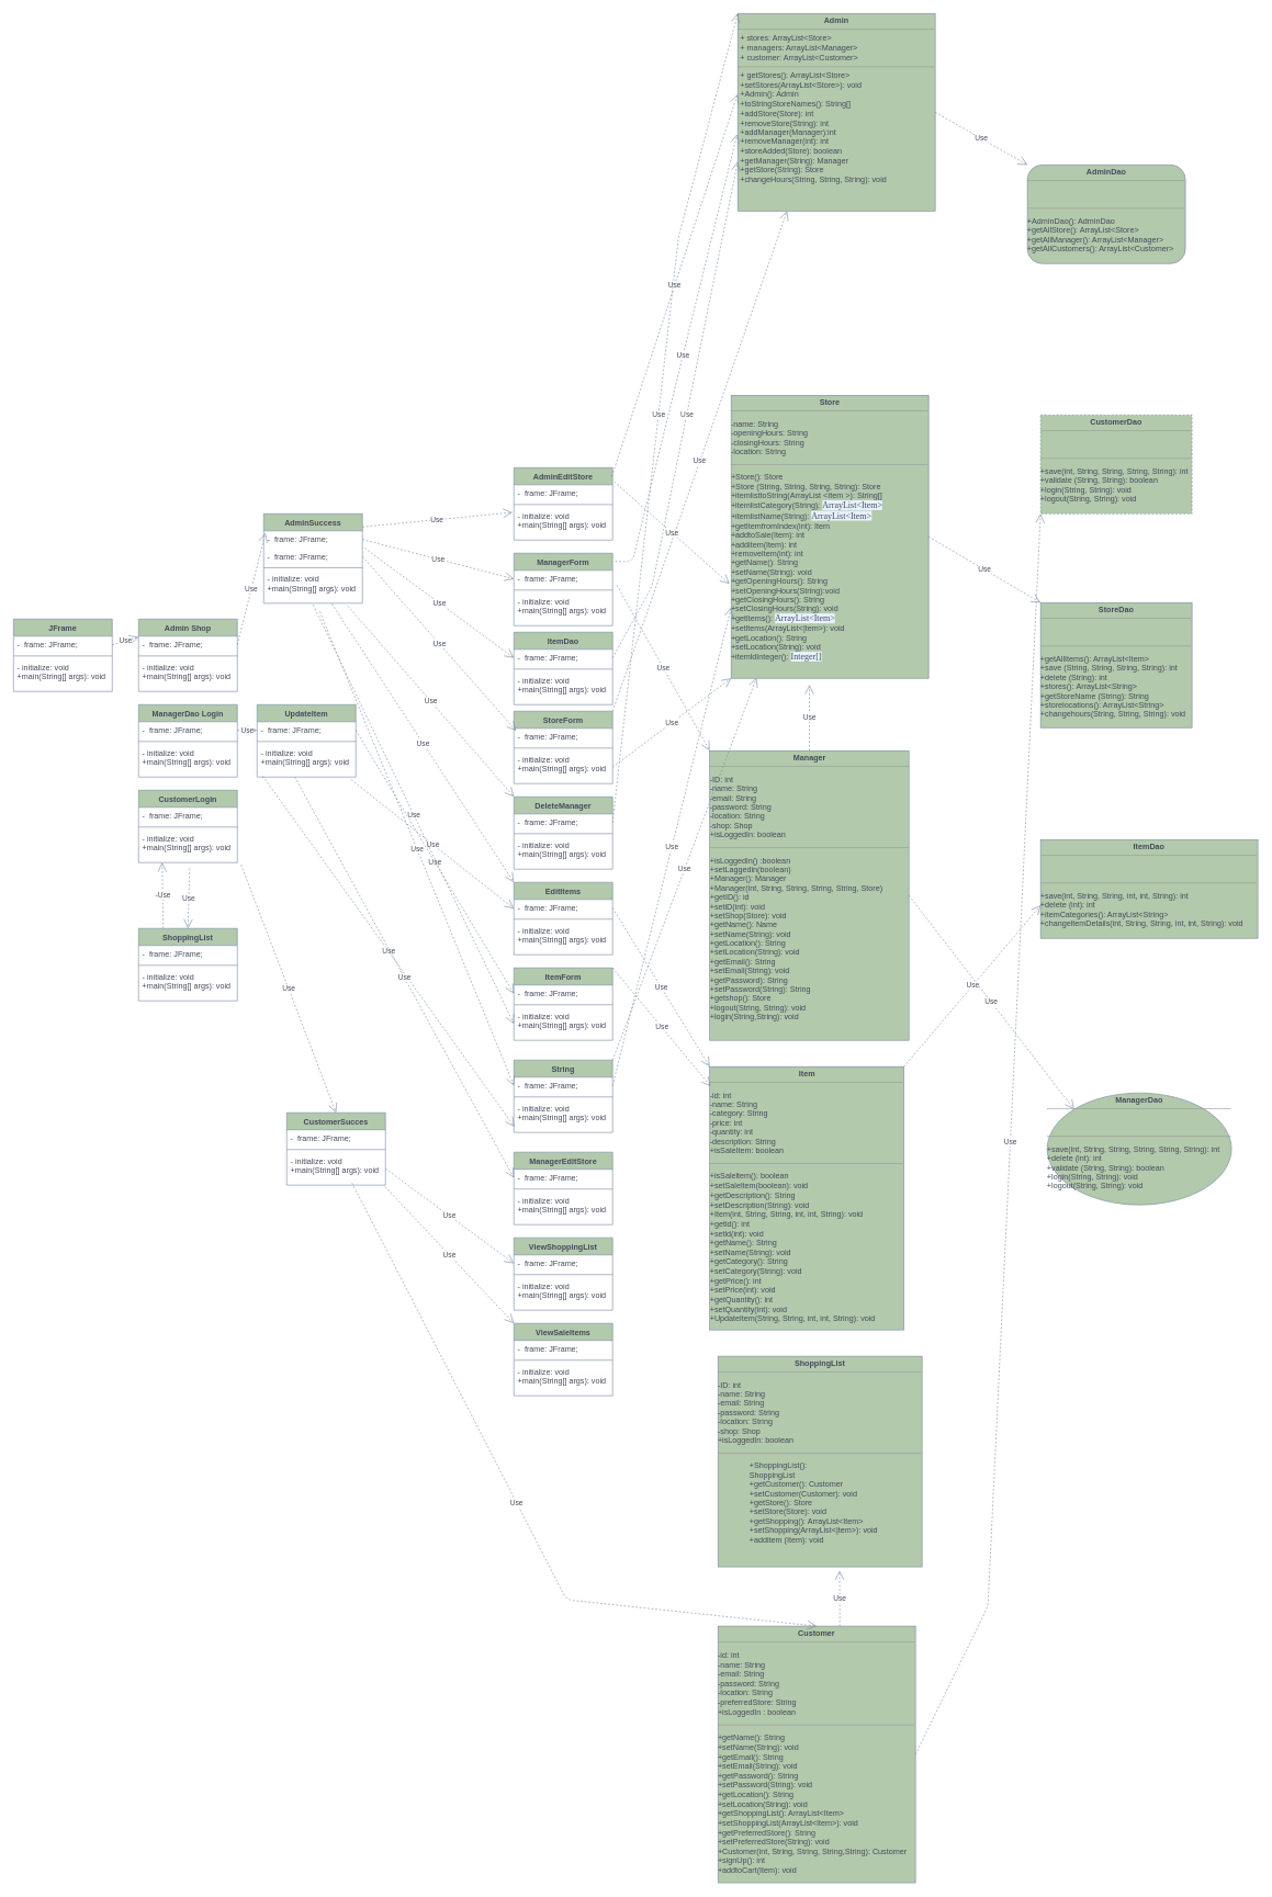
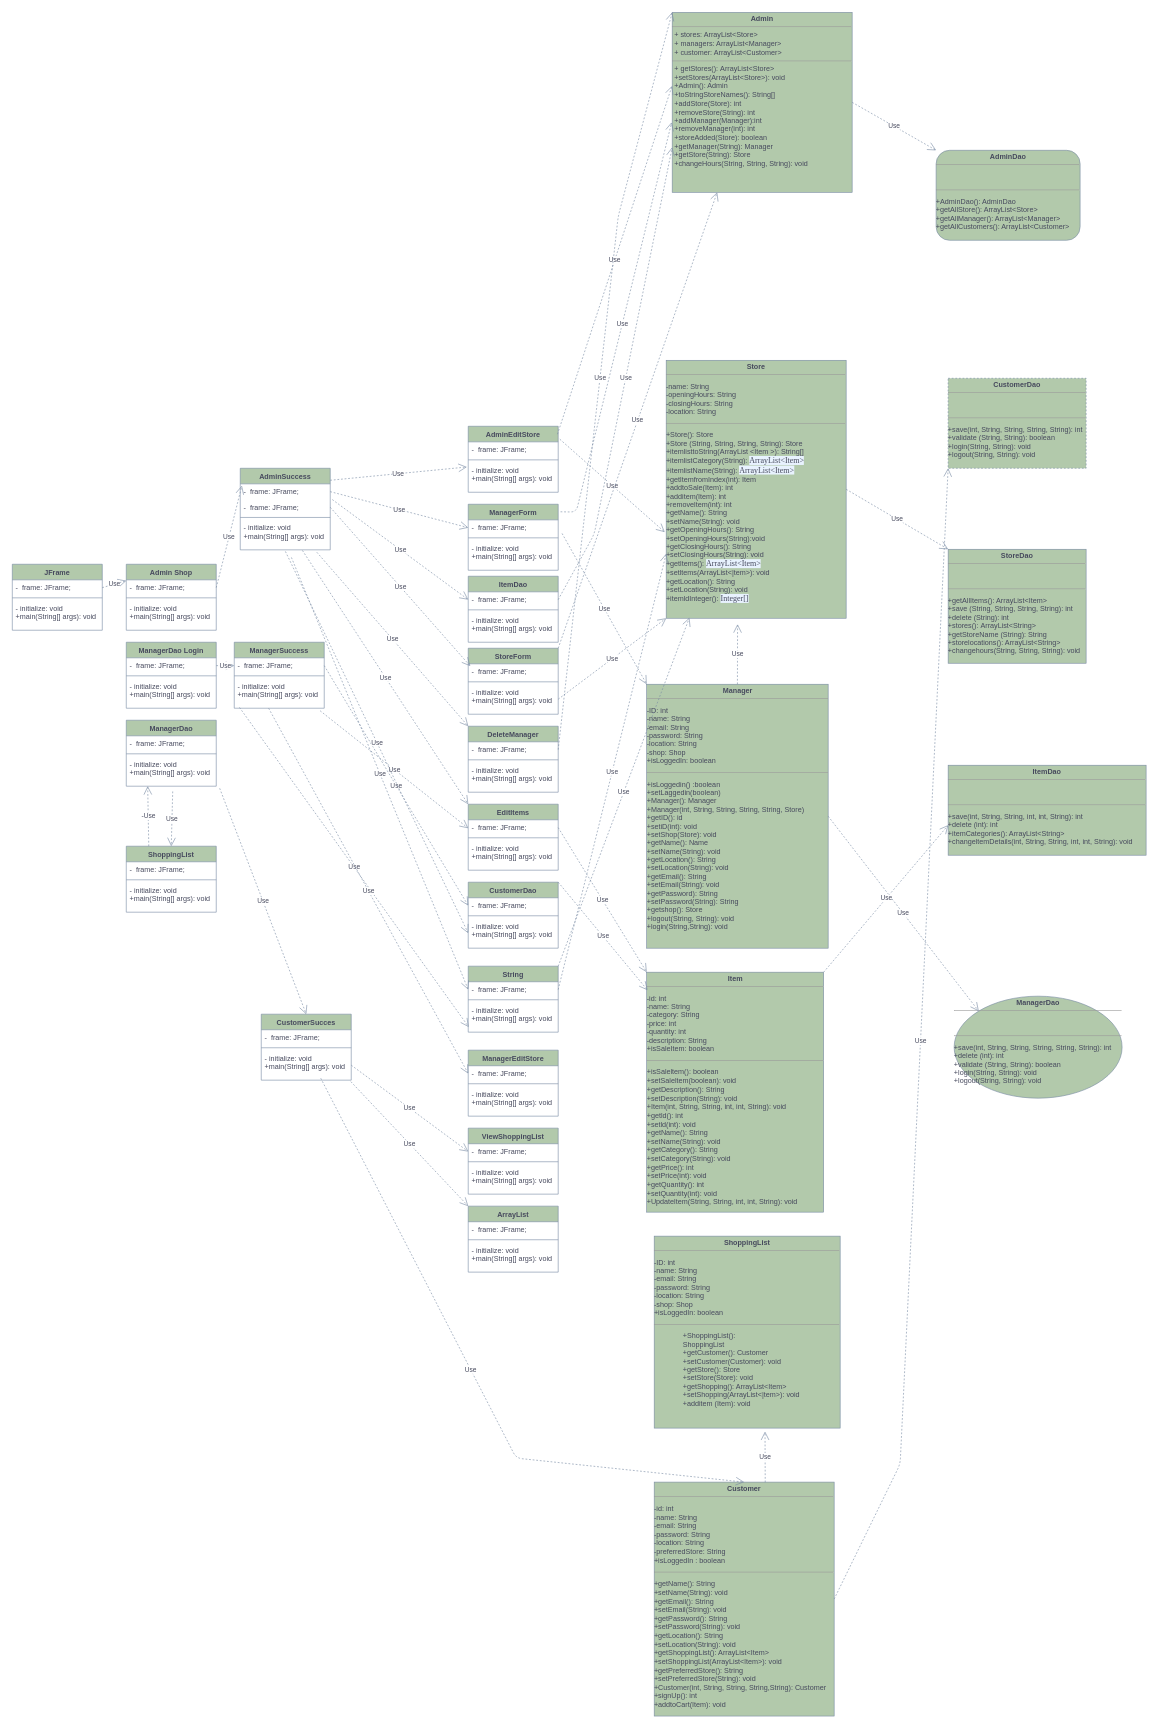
- <mxCell id="58" value="Updateltem" style="swimlane;fontStyle=1;align=center;verticalAlign=top;childLayout=stackLayout;horizontal=1;startSize=26;horizontalStack=0;resizeParent=1;resizeParentMax=0;resizeLast=0;collapsible=1;marginBottom=0;rounded=0;fillColor=#B2C9AB;strokeColor=#788AA3;fontColor=#46495D;" vertex="1" parent="1"><mxGeometry x="390" y="1070" width="150" height="110" as="geometry" /></mxCell>
+ <mxCell id="58" value="ManagerSuccess" style="swimlane;fontStyle=1;align=center;verticalAlign=top;childLayout=stackLayout;horizontal=1;startSize=26;horizontalStack=0;resizeParent=1;resizeParentMax=0;resizeLast=0;collapsible=1;marginBottom=0;rounded=0;fillColor=#B2C9AB;strokeColor=#788AA3;fontColor=#46495D;" vertex="1" parent="1"><mxGeometry x="390" y="1070" width="150" height="110" as="geometry" /></mxCell>
- <mxCell id="14" value="CustomerLogin" style="swimlane;fontStyle=1;align=center;verticalAlign=top;childLayout=stackLayout;horizontal=1;startSize=26;horizontalStack=0;resizeParent=1;resizeParentMax=0;resizeLast=0;collapsible=1;marginBottom=0;rounded=0;fillColor=#B2C9AB;strokeColor=#788AA3;fontColor=#46495D;" vertex="1" parent="1"><mxGeometry x="210" y="1200" width="150" height="110" as="geometry" /></mxCell>
+ <mxCell id="14" value="ManagerDao" style="swimlane;fontStyle=1;align=center;verticalAlign=top;childLayout=stackLayout;horizontal=1;startSize=26;horizontalStack=0;resizeParent=1;resizeParentMax=0;resizeLast=0;collapsible=1;marginBottom=0;rounded=0;fillColor=#B2C9AB;strokeColor=#788AA3;fontColor=#46495D;" vertex="1" parent="1"><mxGeometry x="210" y="1200" width="150" height="110" as="geometry" /></mxCell>
- <mxCell id="53" value="ItemForm" style="swimlane;fontStyle=1;align=center;verticalAlign=top;childLayout=stackLayout;horizontal=1;startSize=26;horizontalStack=0;resizeParent=1;resizeParentMax=0;resizeLast=0;collapsible=1;marginBottom=0;rounded=0;fillColor=#B2C9AB;strokeColor=#788AA3;fontColor=#46495D;" vertex="1" parent="1"><mxGeometry x="780" y="1470" width="150" height="110" as="geometry" /></mxCell>
+ <mxCell id="53" value="CustomerDao" style="swimlane;fontStyle=1;align=center;verticalAlign=top;childLayout=stackLayout;horizontal=1;startSize=26;horizontalStack=0;resizeParent=1;resizeParentMax=0;resizeLast=0;collapsible=1;marginBottom=0;rounded=0;fillColor=#B2C9AB;strokeColor=#788AA3;fontColor=#46495D;" vertex="1" parent="1"><mxGeometry x="780" y="1470" width="150" height="110" as="geometry" /></mxCell>
- <mxCell id="118" value="ViewSaleItems" style="swimlane;fontStyle=1;align=center;verticalAlign=top;childLayout=stackLayout;horizontal=1;startSize=26;horizontalStack=0;resizeParent=1;resizeParentMax=0;resizeLast=0;collapsible=1;marginBottom=0;rounded=0;fillColor=#B2C9AB;strokeColor=#788AA3;fontColor=#46495D;" vertex="1" parent="1"><mxGeometry x="780" y="2010" width="150" height="110" as="geometry" /></mxCell>
+ <mxCell id="118" value="ArrayList" style="swimlane;fontStyle=1;align=center;verticalAlign=top;childLayout=stackLayout;horizontal=1;startSize=26;horizontalStack=0;resizeParent=1;resizeParentMax=0;resizeLast=0;collapsible=1;marginBottom=0;rounded=0;fillColor=#B2C9AB;strokeColor=#788AA3;fontColor=#46495D;" vertex="1" parent="1"><mxGeometry x="780" y="2010" width="150" height="110" as="geometry" /></mxCell>
